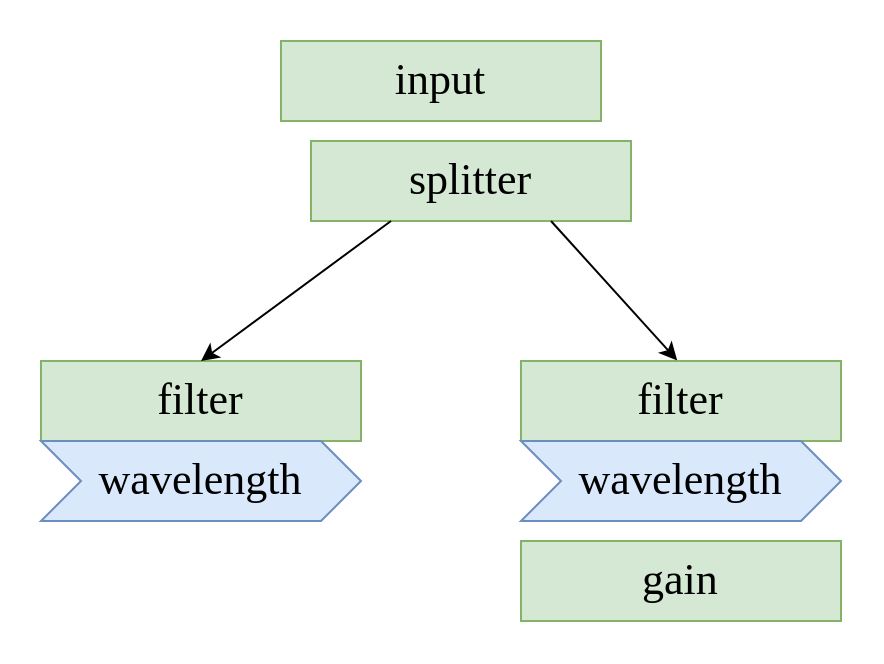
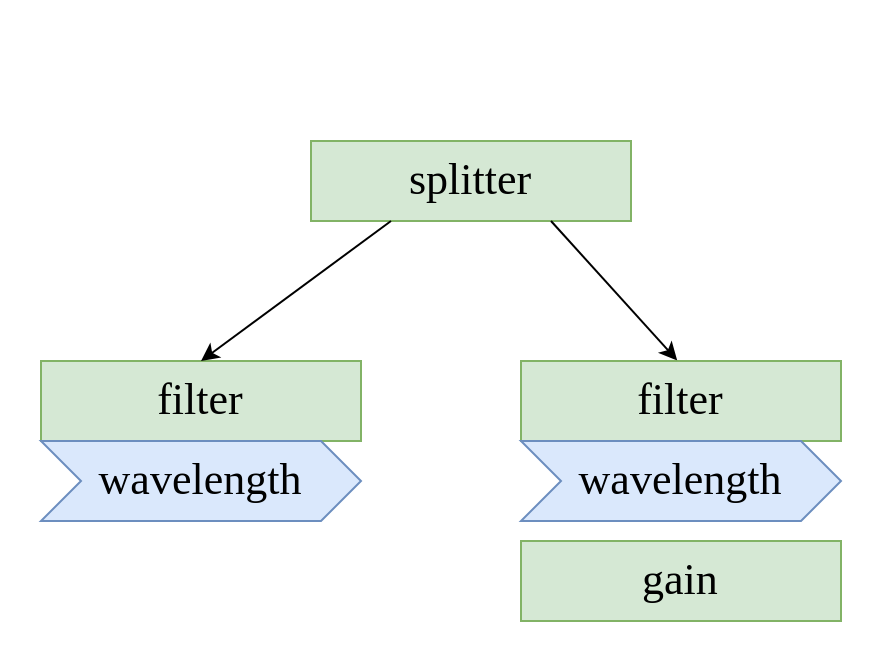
- <mxCell id="2" value="input" style="rounded=0;whiteSpace=wrap;html=1;fontFamily=UGent Panno Text;fontSize=22;fillColor=#d5e8d4;strokeColor=#82b366;" vertex="1" parent="1"><mxGeometry x="140" y="20" width="160" height="40" as="geometry" /></mxCell>
